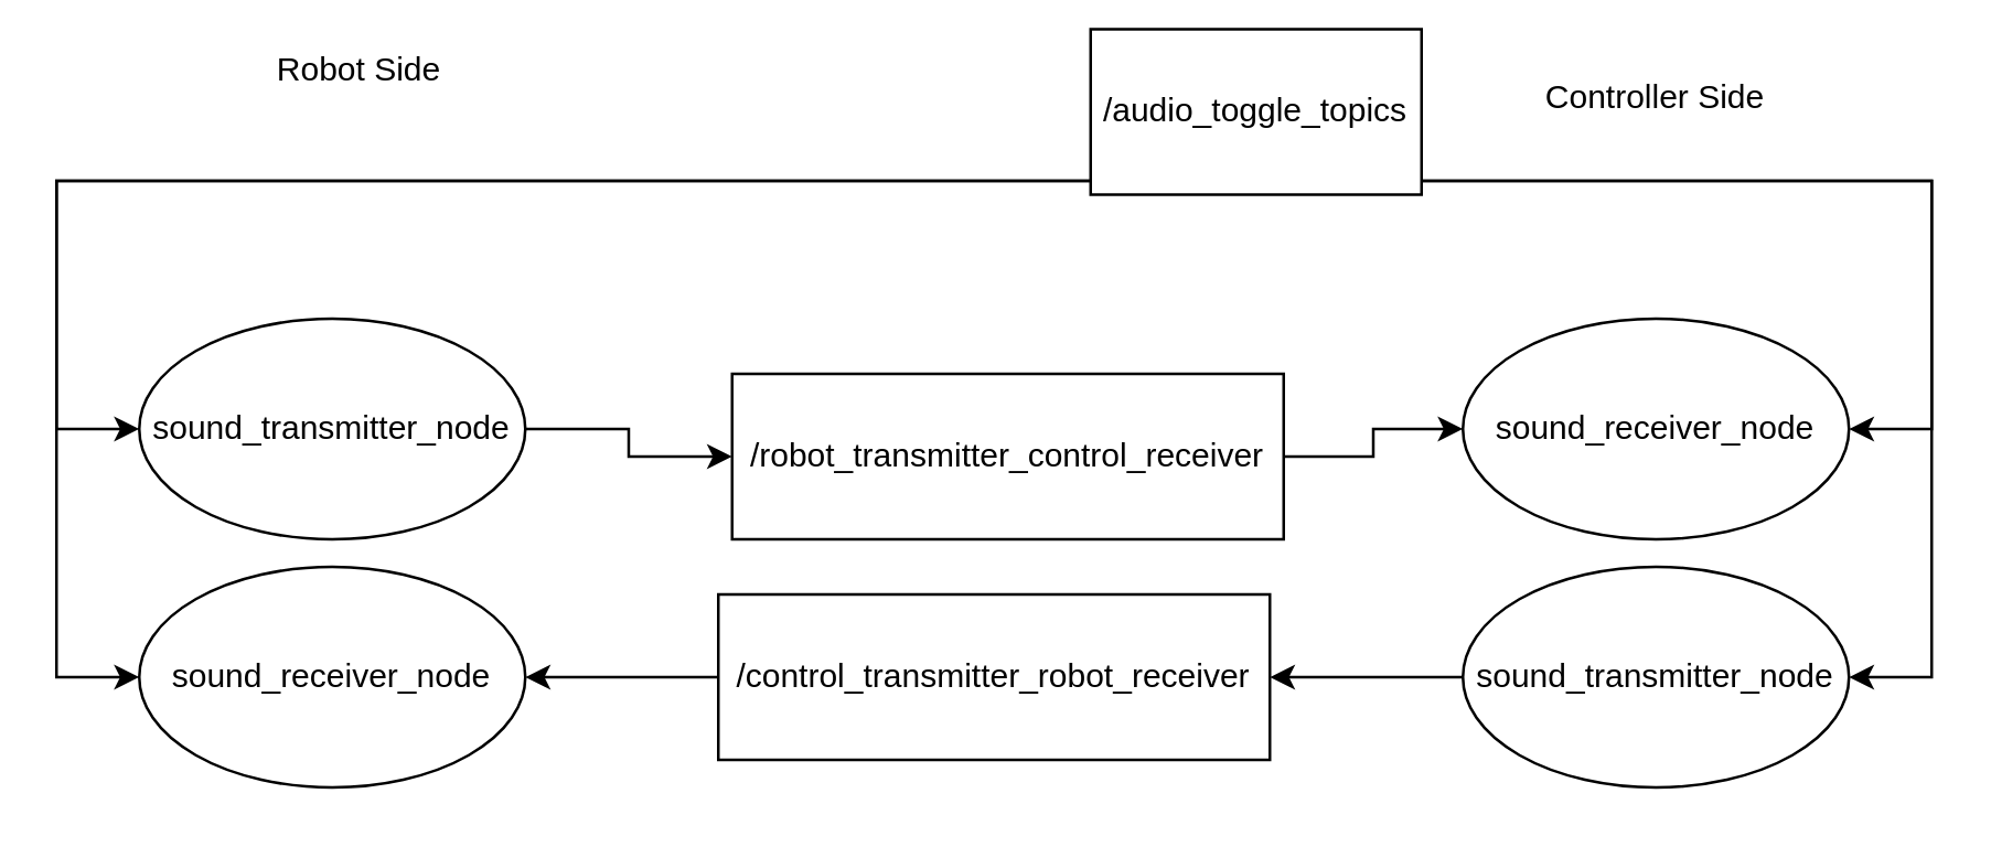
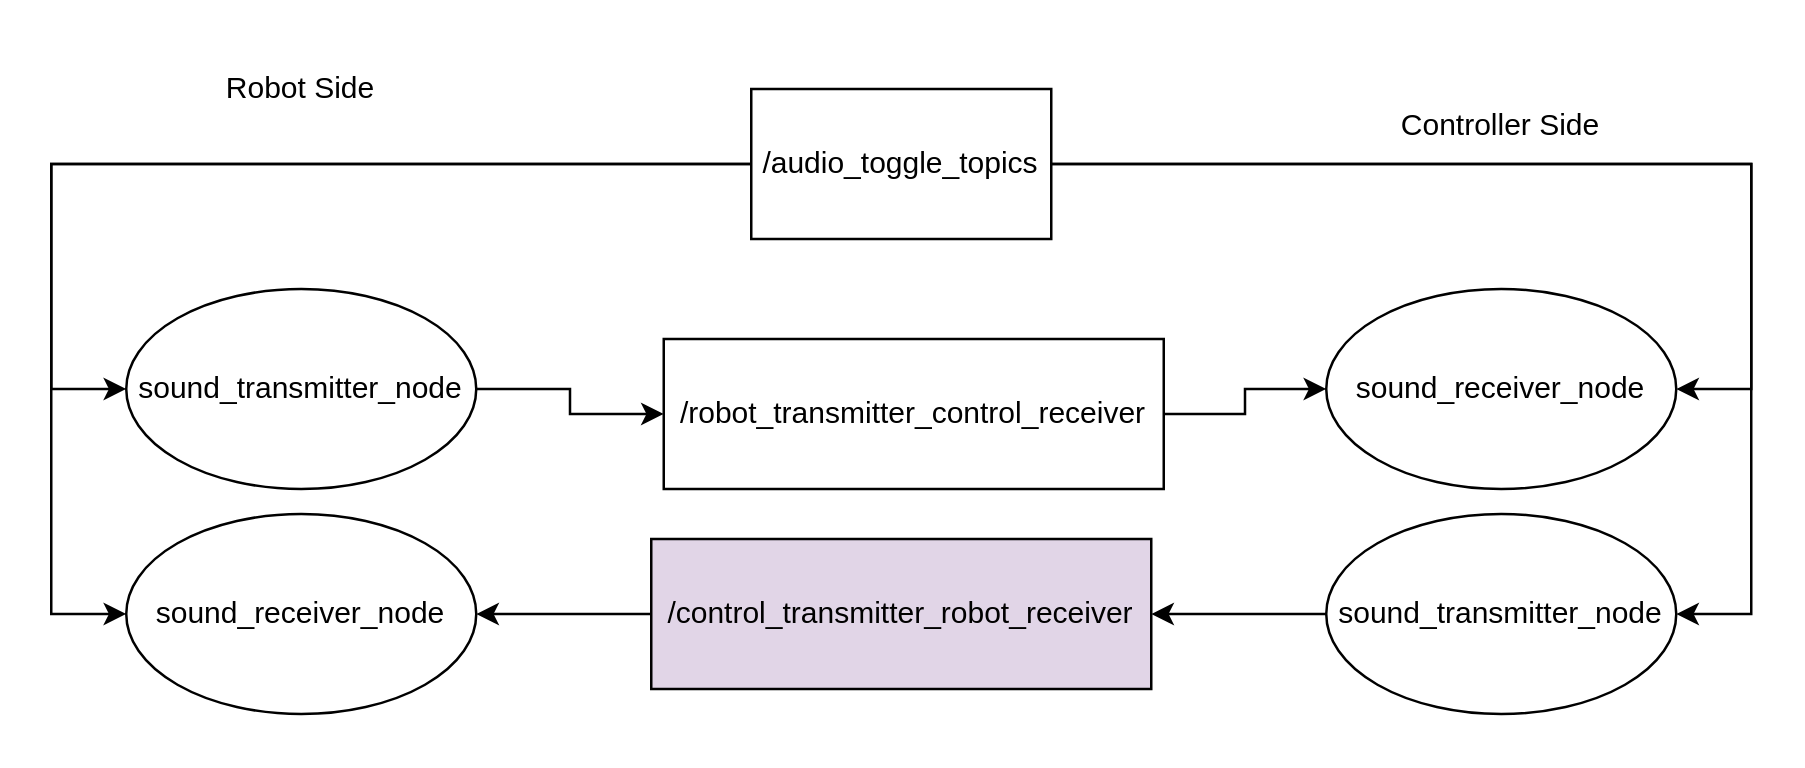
- <mxCell id="17" value="Robot Side" style="text;html=1;align=center;verticalAlign=middle;whiteSpace=wrap;rounded=0;" vertex="1" parent="1"><mxGeometry x="90" y="10" width="80" height="30" as="geometry" /></mxCell>
+ <mxCell id="17" value="Robot Side" style="text;html=1;align=center;verticalAlign=middle;whiteSpace=wrap;rounded=0;" vertex="1" parent="1"><mxGeometry x="80" y="20" width="80" height="30" as="geometry" /></mxCell>
- <mxCell id="18" value="Controller Side" style="text;html=1;align=center;verticalAlign=middle;whiteSpace=wrap;rounded=0;" vertex="1" parent="1"><mxGeometry x="550" y="20" width="100" height="30" as="geometry" /></mxCell>
+ <mxCell id="18" value="Controller Side" style="text;html=1;align=center;verticalAlign=middle;whiteSpace=wrap;rounded=0;" vertex="1" parent="1"><mxGeometry x="550" y="35" width="100" height="30" as="geometry" /></mxCell>
- <mxCell id="13" value="/audio_toggle_topics" style="rounded=0;whiteSpace=wrap;html=1;" vertex="1" parent="1"><mxGeometry x="395" y="10" width="120" height="60" as="geometry" /></mxCell>
+ <mxCell id="13" value="/audio_toggle_topics" style="rounded=0;whiteSpace=wrap;html=1;" vertex="1" parent="1"><mxGeometry x="300" y="35" width="120" height="60" as="geometry" /></mxCell>
- <mxCell id="5" value="/control_transmitter_robot_receiver" style="rounded=0;whiteSpace=wrap;html=1;" vertex="1" parent="1"><mxGeometry x="260" y="215" width="200" height="60" as="geometry" /></mxCell>
+ <mxCell id="5" value="/control_transmitter_robot_receiver" style="rounded=0;whiteSpace=wrap;html=1;fillColor=#e1d5e7;" vertex="1" parent="1"><mxGeometry x="260" y="215" width="200" height="60" as="geometry" /></mxCell>
